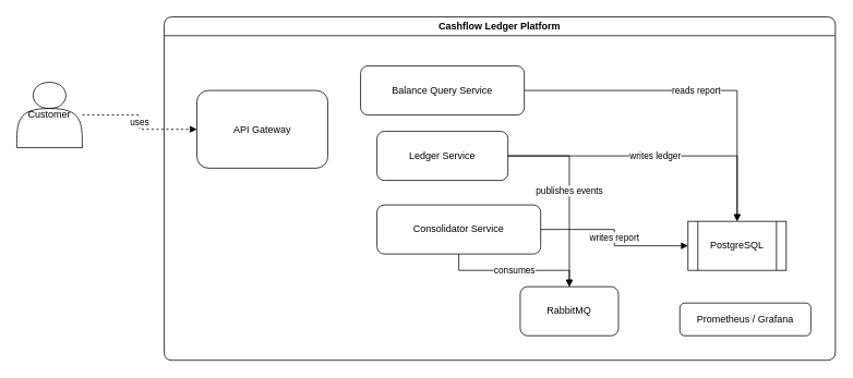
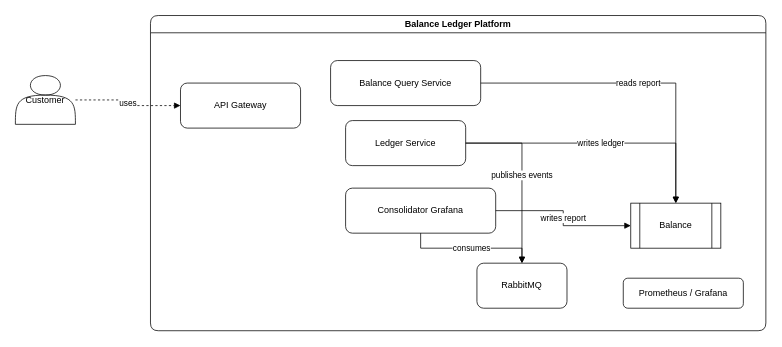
- <mxCell id="3" value="Cashflow Ledger Platform" style="swimlane;whiteSpace=wrap;html=1;rounded=1;" parent="1" vertex="1"><mxGeometry x="200" y="20" width="820" height="420" as="geometry" /></mxCell>
+ <mxCell id="3" value="Balance Ledger Platform" style="swimlane;whiteSpace=wrap;html=1;rounded=1;" parent="1" vertex="1"><mxGeometry x="200" y="20" width="820" height="420" as="geometry" /></mxCell>
- <mxCell id="2" value="Customer" style="shape=actor;whiteSpace=wrap;html=1;" parent="1" vertex="1"><mxGeometry x="20" y="100" width="80" height="80" as="geometry" /></mxCell>
+ <mxCell id="2" value="Customer" style="shape=actor;whiteSpace=wrap;html=1;" parent="1" vertex="1"><mxGeometry x="20" y="100" width="80" height="65" as="geometry" /></mxCell>
- <mxCell id="4" value="API Gateway" style="rounded=1;whiteSpace=wrap;html=1;" parent="3" vertex="1"><mxGeometry x="40" y="90" width="160" height="95" as="geometry" /></mxCell>
+ <mxCell id="4" value="API Gateway" style="rounded=1;whiteSpace=wrap;html=1;" parent="3" vertex="1"><mxGeometry x="40" y="90" width="160" height="60" as="geometry" /></mxCell>
- <mxCell id="9" value="Consolidator Service" style="rounded=1;whiteSpace=wrap;html=1;" parent="3" vertex="1"><mxGeometry x="260" y="230" width="200" height="60" as="geometry" /></mxCell>
+ <mxCell id="9" value="Consolidator Grafana" style="rounded=1;whiteSpace=wrap;html=1;" parent="3" vertex="1"><mxGeometry x="260" y="230" width="200" height="60" as="geometry" /></mxCell>
- <mxCell id="11" value="PostgreSQL" style="shape=process;whiteSpace=wrap;html=1;" parent="3" vertex="1"><mxGeometry x="640" y="250" width="120" height="60" as="geometry" /></mxCell>
+ <mxCell id="11" value="Balance" style="shape=process;whiteSpace=wrap;html=1;" parent="3" vertex="1"><mxGeometry x="640" y="250" width="120" height="60" as="geometry" /></mxCell>
